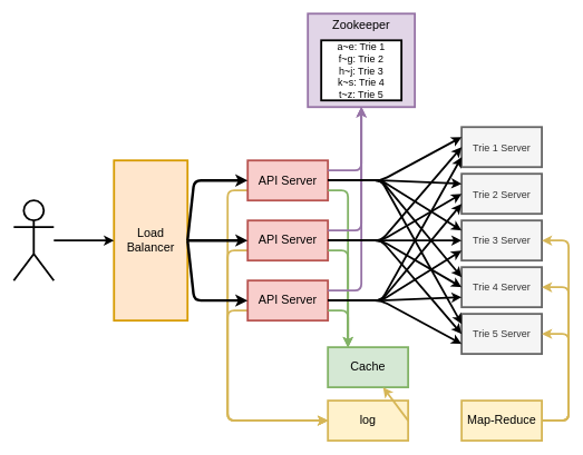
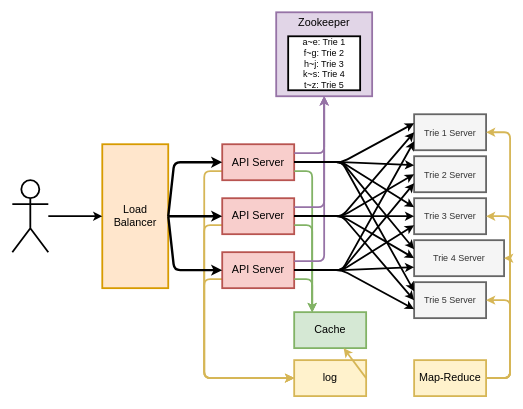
+ <mxCell id="46" value="" style="endArrow=classic;html=1;strokeWidth=3;exitX=1;exitY=0.5;exitDx=0;exitDy=0;entryX=1;entryY=0.5;entryDx=0;entryDy=0;fillColor=#fff2cc;strokeColor=#d6b656;" edge="1" parent="1" source="44" target="16"><mxGeometry width="50" height="50" relative="1" as="geometry"><mxPoint x="500" y="390" as="sourcePoint" /><mxPoint x="550" y="340" as="targetPoint" /><Array as="points"><mxPoint x="850" y="630" /><mxPoint x="850" y="220" /></Array></mxGeometry></mxCell>
- <mxCell id="19" value="&lt;font style=&quot;font-size: 15px&quot;&gt;Trie 4 Server&lt;/font&gt;" style="rounded=0;whiteSpace=wrap;html=1;strokeWidth=3;fillColor=#f5f5f5;strokeColor=#666666;fontColor=#333333;" vertex="1" parent="1"><mxGeometry x="690" y="400" width="120" height="60" as="geometry" /></mxCell>
+ <mxCell id="19" value="&lt;font style=&quot;font-size: 15px&quot;&gt;Trie 4 Server&lt;/font&gt;" style="rounded=0;whiteSpace=wrap;html=1;strokeWidth=3;fillColor=#f5f5f5;strokeColor=#666666;fontColor=#333333;" vertex="1" parent="1"><mxGeometry x="690" y="400" width="150" height="60" as="geometry" /></mxCell>
